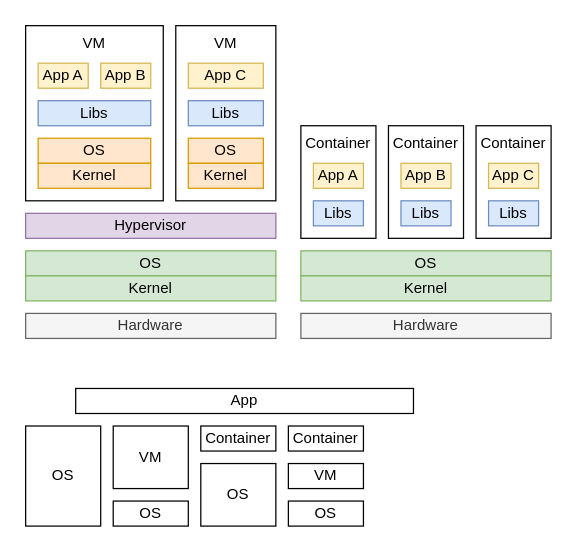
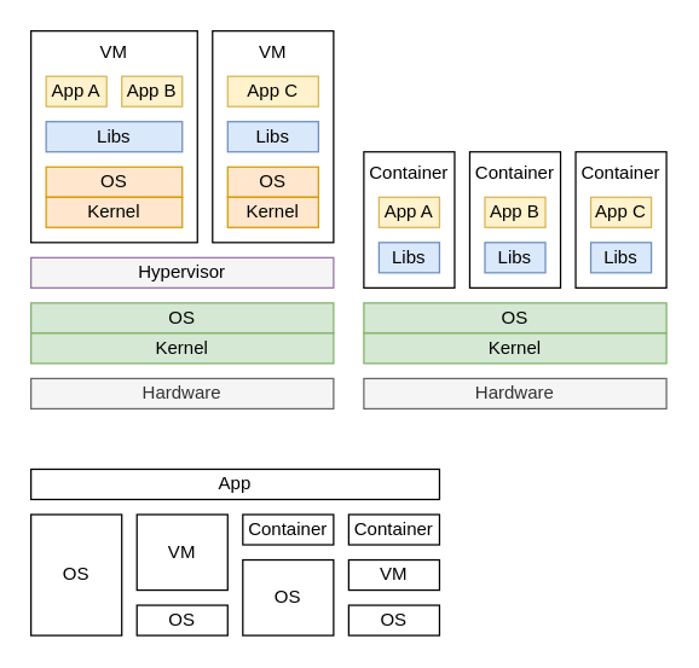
- <mxCell id="4" value="Hypervisor" style="rounded=0;whiteSpace=wrap;html=1;fillColor=#e1d5e7;strokeColor=#9673a6;" parent="1" vertex="1"><mxGeometry x="20" y="170" width="200" height="20" as="geometry" /></mxCell>
+ <mxCell id="4" value="Hypervisor" style="rounded=0;whiteSpace=wrap;html=1;fillColor=#f5f5f5;strokeColor=#9673a6;" parent="1" vertex="1"><mxGeometry x="20" y="170" width="200" height="20" as="geometry" /></mxCell>
- <mxCell id="37" value="App" style="rounded=0;whiteSpace=wrap;html=1;" parent="1" vertex="1"><mxGeometry x="60" y="310" width="270" height="20" as="geometry" /></mxCell>
+ <mxCell id="37" value="App" style="rounded=0;whiteSpace=wrap;html=1;" parent="1" vertex="1"><mxGeometry x="20" y="310" width="270" height="20" as="geometry" /></mxCell>
